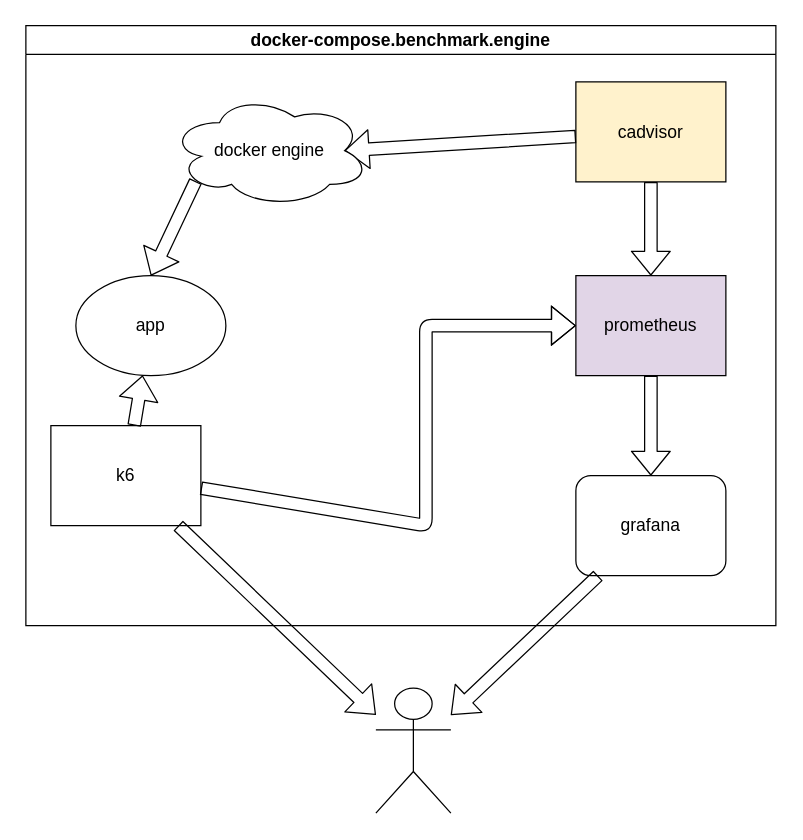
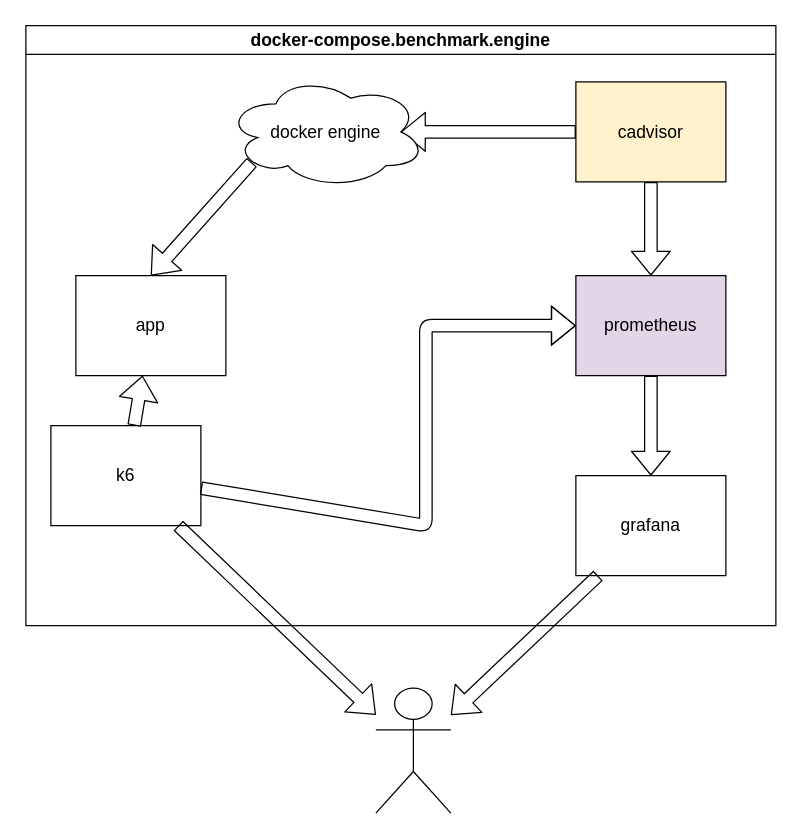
- <mxCell id="6" value="docker engine" style="ellipse;shape=cloud;whiteSpace=wrap;html=1;fontSize=14;" parent="2" vertex="1"><mxGeometry x="115" y="55" width="160" height="90" as="geometry" /></mxCell>
+ <mxCell id="6" value="docker engine" style="ellipse;shape=cloud;whiteSpace=wrap;html=1;fontSize=14;" parent="2" vertex="1"><mxGeometry x="160" y="40" width="160" height="90" as="geometry" /></mxCell>
- <mxCell id="3" value="app" style="ellipse;whiteSpace=wrap;html=1;fontSize=14;" parent="2" vertex="1"><mxGeometry x="40" y="200" width="120" height="80" as="geometry" /></mxCell>
+ <mxCell id="3" value="app" style="rounded=0;whiteSpace=wrap;html=1;fontSize=14;" parent="2" vertex="1"><mxGeometry x="40" y="200" width="120" height="80" as="geometry" /></mxCell>
- <mxCell id="10" value="grafana" style="whiteSpace=wrap;html=1;fontSize=14;rounded=1;" parent="2" vertex="1"><mxGeometry x="440" y="360" width="120" height="80" as="geometry" /></mxCell>
+ <mxCell id="10" value="grafana" style="rounded=0;whiteSpace=wrap;html=1;fontSize=14;" parent="2" vertex="1"><mxGeometry x="440" y="360" width="120" height="80" as="geometry" /></mxCell>
